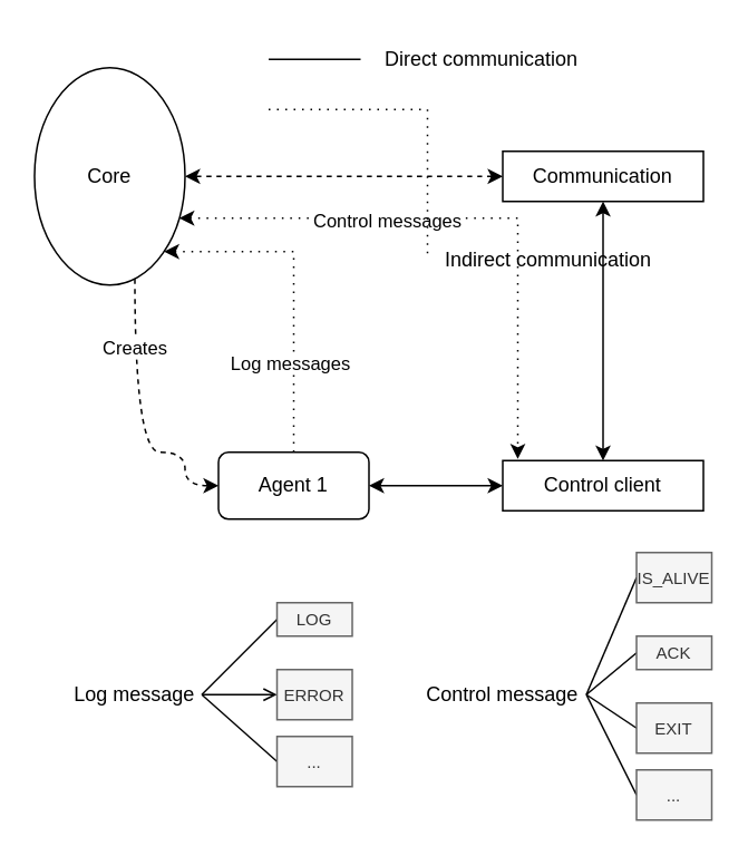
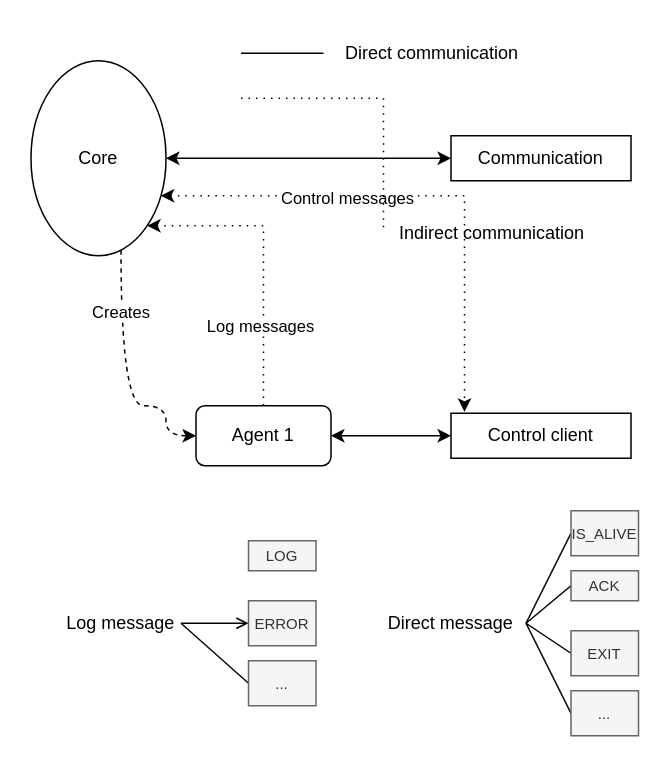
- <mxCell id="7" style="edgeStyle=orthogonalEdgeStyle;curved=1;rounded=0;orthogonalLoop=1;jettySize=auto;html=1;entryX=1;entryY=0.5;entryDx=0;entryDy=0;startArrow=classic;startFill=1;dashed=1;" edge="1" parent="1" source="8" target="6"><mxGeometry relative="1" as="geometry" /></mxCell>
+ <mxCell id="7" style="edgeStyle=orthogonalEdgeStyle;curved=1;rounded=0;orthogonalLoop=1;jettySize=auto;html=1;entryX=1;entryY=0.5;entryDx=0;entryDy=0;startArrow=classic;startFill=1;" edge="1" parent="1" source="8" target="6"><mxGeometry relative="1" as="geometry" /></mxCell>
- <mxCell id="9" style="edgeStyle=orthogonalEdgeStyle;curved=1;rounded=0;orthogonalLoop=1;jettySize=auto;html=1;startArrow=classic;startFill=1;" edge="1" parent="1" source="10" target="8"><mxGeometry relative="1" as="geometry" /></mxCell>
- <mxCell id="31" value="&lt;font style=&quot;font-size: 10px&quot;&gt;IS_ALIVE&lt;/font&gt;" style="text;html=1;strokeColor=#666666;fillColor=#f5f5f5;align=center;verticalAlign=middle;whiteSpace=wrap;rounded=0;fontColor=#333333;" vertex="1" parent="1"><mxGeometry x="380" y="330" width="45" height="30" as="geometry" /></mxCell>
+ <mxCell id="31" value="&lt;font style=&quot;font-size: 10px&quot;&gt;IS_ALIVE&lt;/font&gt;" style="text;html=1;strokeColor=#666666;fillColor=#f5f5f5;align=center;verticalAlign=middle;whiteSpace=wrap;rounded=0;fontColor=#333333;" vertex="1" parent="1"><mxGeometry x="380" y="340" width="45" height="30" as="geometry" /></mxCell>
- <mxCell id="21" style="edgeStyle=none;rounded=0;orthogonalLoop=1;jettySize=auto;html=1;entryX=0;entryY=0.5;entryDx=0;entryDy=0;fontSize=10;startArrow=none;startFill=0;endArrow=none;endFill=0;exitX=1;exitY=0.5;exitDx=0;exitDy=0;" edge="1" parent="1" source="22" target="28"><mxGeometry relative="1" as="geometry" /></mxCell>
- <mxCell id="27" value="Control message" style="text;html=1;strokeColor=none;fillColor=none;align=center;verticalAlign=middle;whiteSpace=wrap;rounded=0;" vertex="1" parent="1"><mxGeometry x="250" y="400" width="100" height="30" as="geometry" /></mxCell>
+ <mxCell id="27" value="Direct message" style="text;html=1;strokeColor=none;fillColor=none;align=center;verticalAlign=middle;whiteSpace=wrap;rounded=0;" vertex="1" parent="1"><mxGeometry x="250" y="400" width="100" height="30" as="geometry" /></mxCell>
